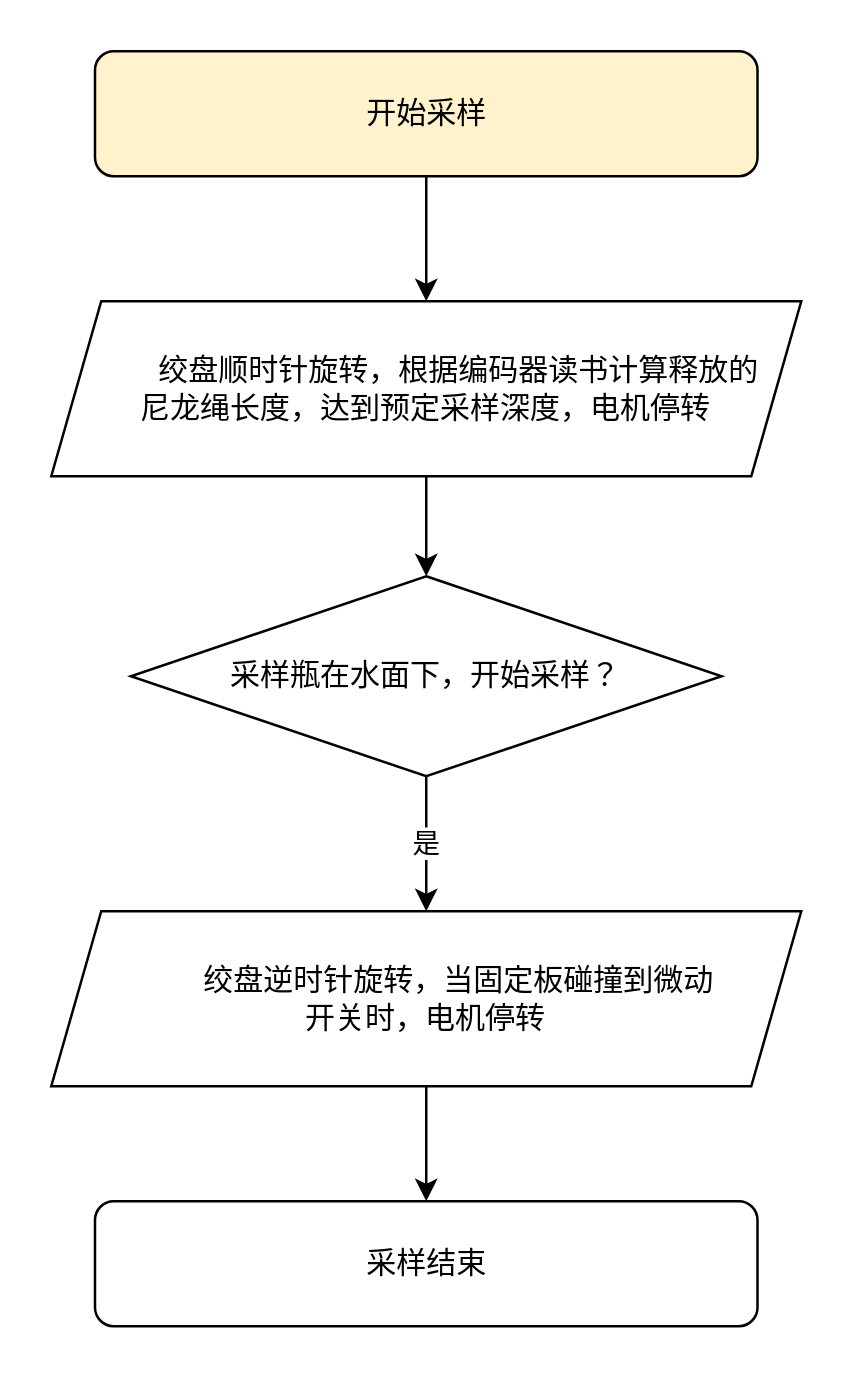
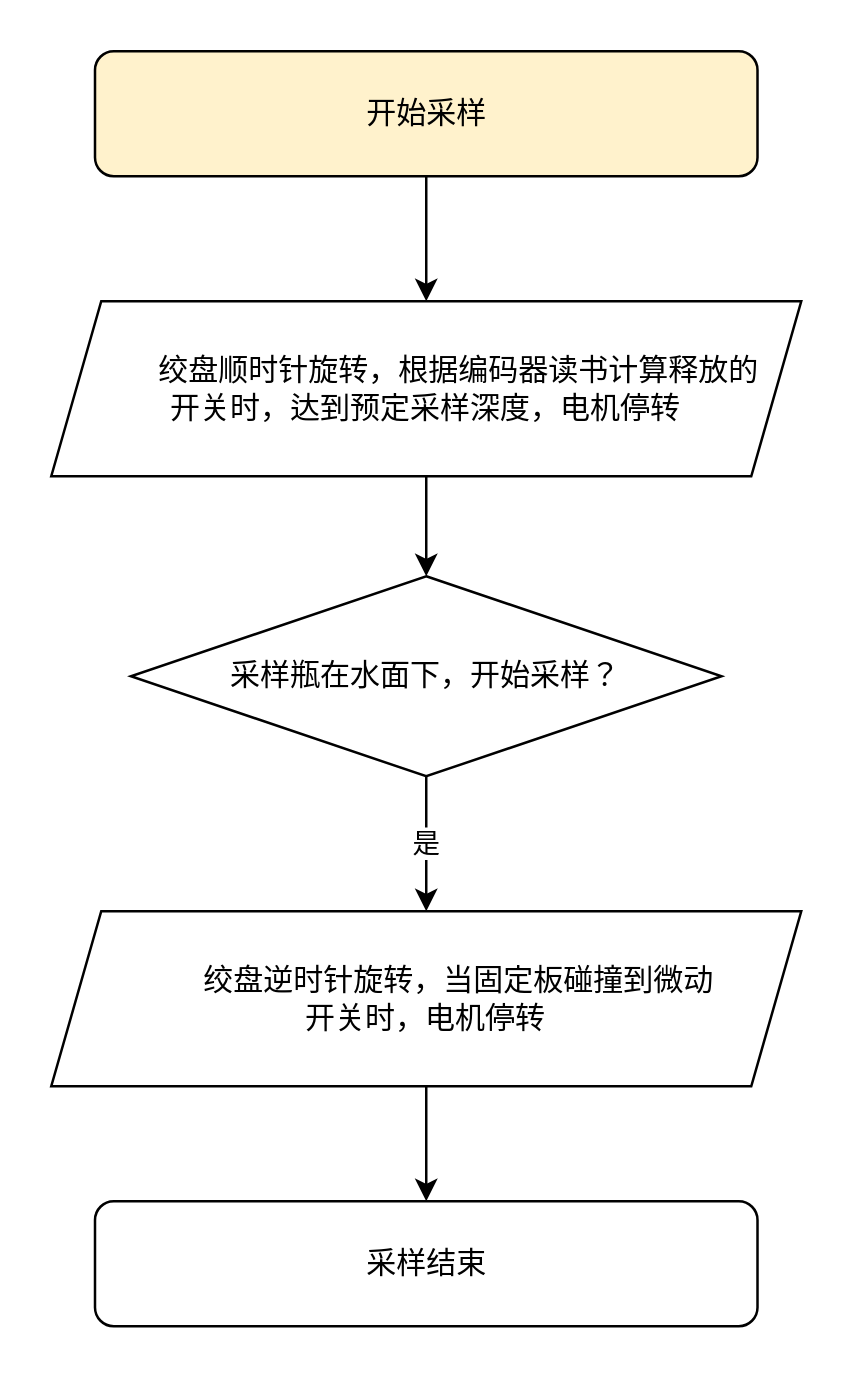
- <mxCell id="5" value="&amp;nbsp; &amp;nbsp; &amp;nbsp; &amp;nbsp; 绞盘顺时针旋转，根据编码器读书计算释放的&lt;br&gt;尼龙绳长度，达到预定采样深度，电机停转" style="shape=parallelogram;perimeter=parallelogramPerimeter;whiteSpace=wrap;html=1;fixedSize=1;" vertex="1" parent="1"><mxGeometry x="20" y="120" width="300" height="70" as="geometry" /></mxCell>
+ <mxCell id="5" value="&amp;nbsp; &amp;nbsp; &amp;nbsp; &amp;nbsp; 绞盘顺时针旋转，根据编码器读书计算释放的&lt;br&gt;开关时，达到预定采样深度，电机停转" style="shape=parallelogram;perimeter=parallelogramPerimeter;whiteSpace=wrap;html=1;fixedSize=1;" vertex="1" parent="1"><mxGeometry x="20" y="120" width="300" height="70" as="geometry" /></mxCell>
